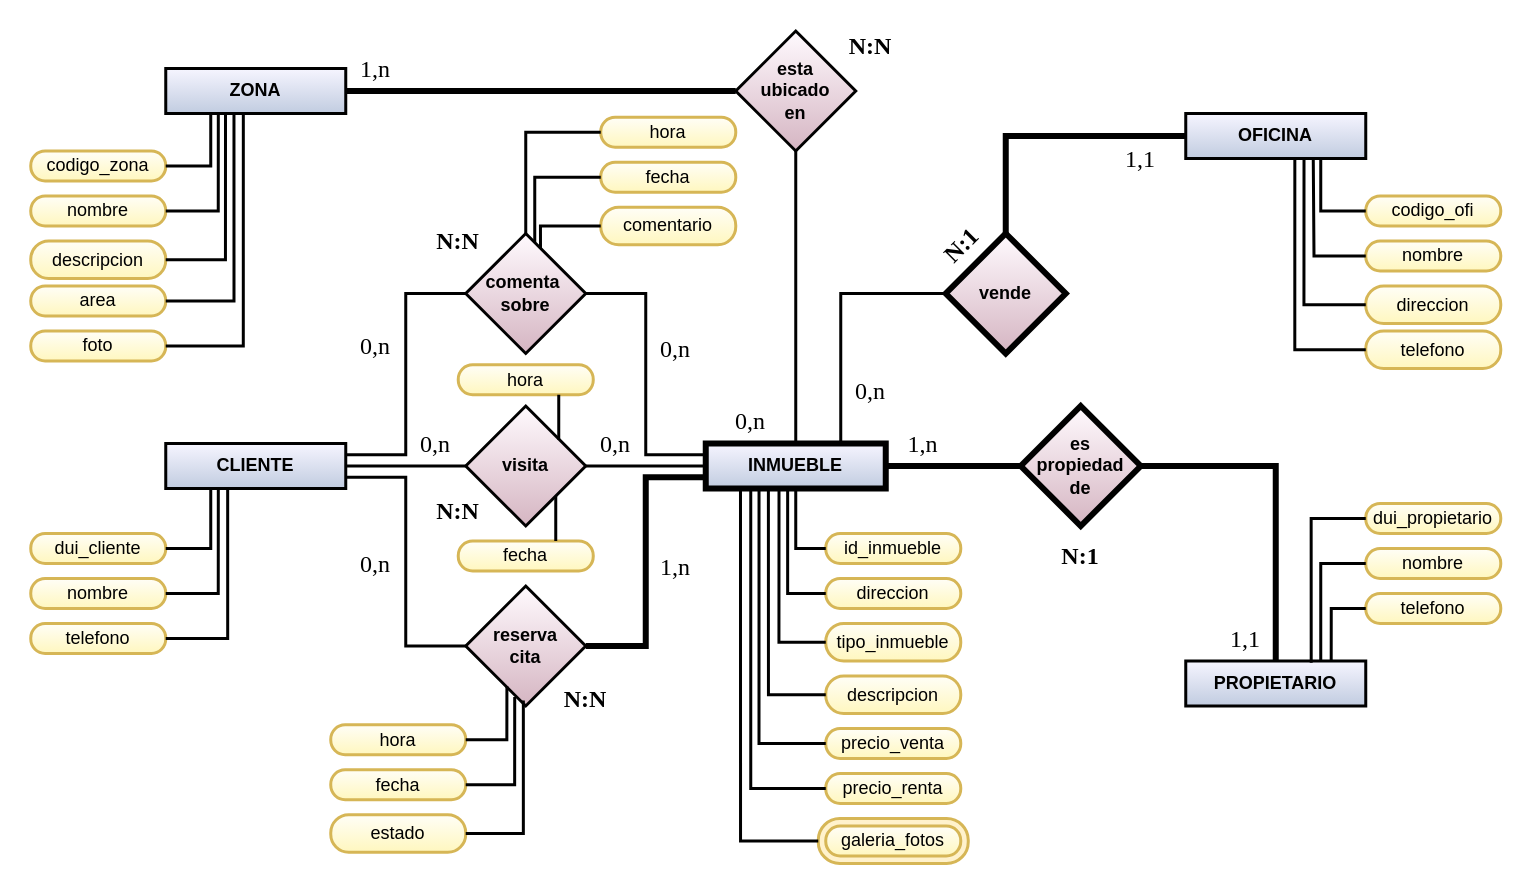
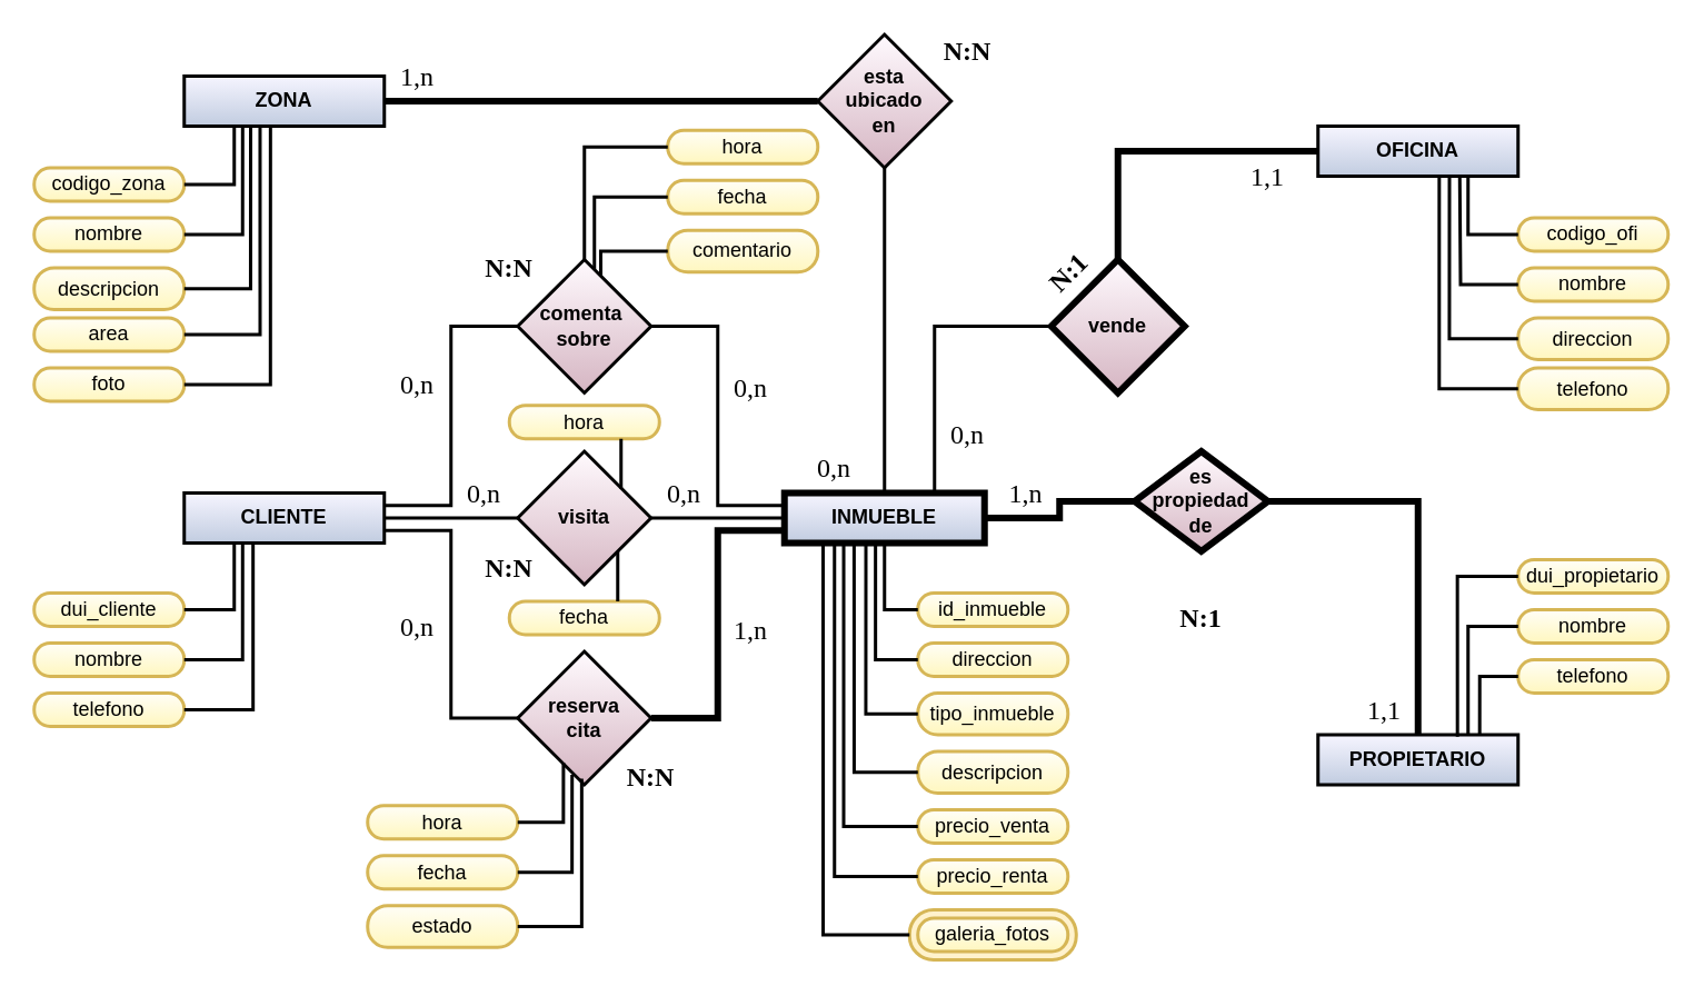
- <mxCell id="12" value="es&lt;br&gt;propiedad&lt;br&gt;de&lt;br&gt;" style="rhombus;whiteSpace=wrap;html=1;rounded=0;shadow=0;glass=1;comic=0;strokeColor=#000000;strokeWidth=4;fillColor=#FFFAFE;gradientColor=#D5B5C2;fontStyle=1" vertex="1" parent="1"><mxGeometry x="680" y="270" width="80" height="80" as="geometry" /></mxCell>
+ <mxCell id="12" value="es&lt;br&gt;propiedad&lt;br&gt;de&lt;br&gt;" style="rhombus;whiteSpace=wrap;html=1;rounded=0;shadow=0;glass=1;comic=0;strokeColor=#000000;strokeWidth=4;fillColor=#FFFAFE;gradientColor=#D5B5C2;fontStyle=1" vertex="1" parent="1"><mxGeometry x="680" y="270" width="80" height="60" as="geometry" /></mxCell>
